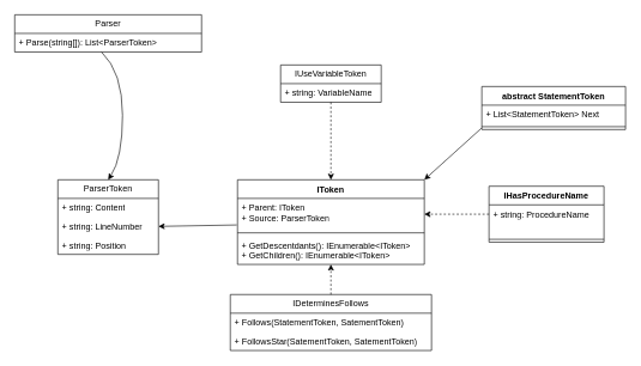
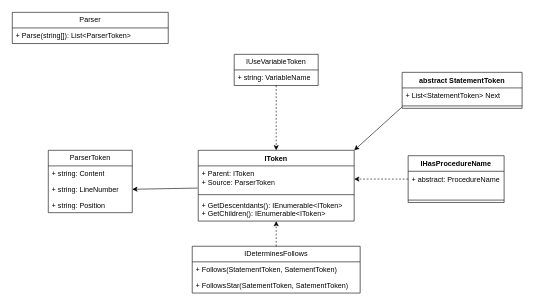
- <mxCell id="20" value="" style="curved=1;endArrow=classic;html=1;rounded=0;exitX=0.465;exitY=1;exitDx=0;exitDy=0;entryX=0.5;entryY=0;entryDx=0;entryDy=0;exitPerimeter=0;" edge="1" parent="1" source="19" target="14"><mxGeometry width="50" height="50" relative="1" as="geometry"><mxPoint x="580" y="320" as="sourcePoint" /><mxPoint x="630" y="270" as="targetPoint" /><Array as="points"><mxPoint x="170" y="100" /><mxPoint x="170" y="220" /></Array></mxGeometry></mxCell>
- <mxCell id="12" value="&lt;div&gt;+ string: ProcedureName&lt;/div&gt;" style="text;strokeColor=none;fillColor=none;align=left;verticalAlign=top;spacingLeft=4;spacingRight=4;overflow=hidden;rotatable=0;points=[[0,0.5],[1,0.5]];portConstraint=eastwest;whiteSpace=wrap;html=1;" vertex="1" parent="11"><mxGeometry y="26" width="160" height="44" as="geometry" /></mxCell>
+ <mxCell id="12" value="&lt;div&gt;+ abstract: ProcedureName&lt;/div&gt;" style="text;strokeColor=none;fillColor=none;align=left;verticalAlign=top;spacingLeft=4;spacingRight=4;overflow=hidden;rotatable=0;points=[[0,0.5],[1,0.5]];portConstraint=eastwest;whiteSpace=wrap;html=1;" vertex="1" parent="11"><mxGeometry y="26" width="160" height="44" as="geometry" /></mxCell>
